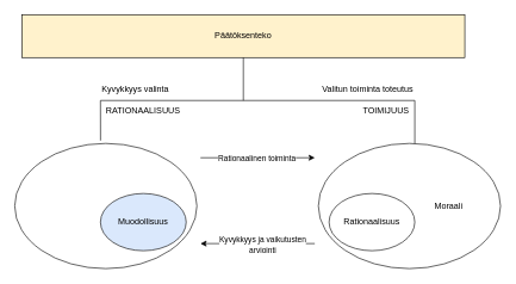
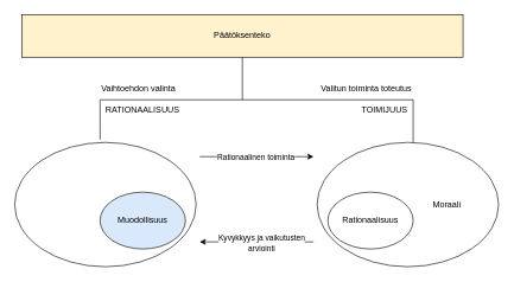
- <mxCell id="14" value="Kyvykkyys valinta" style="text;strokeColor=none;align=left;fillColor=none;html=1;verticalAlign=middle;whiteSpace=wrap;rounded=0;" vertex="1" parent="1"><mxGeometry x="140" y="110" width="140" height="30" as="geometry" /></mxCell>
+ <mxCell id="14" value="Vaihtoehdon valinta" style="text;strokeColor=none;align=left;fillColor=none;html=1;verticalAlign=middle;whiteSpace=wrap;rounded=0;" vertex="1" parent="1"><mxGeometry x="140" y="110" width="140" height="30" as="geometry" /></mxCell>
